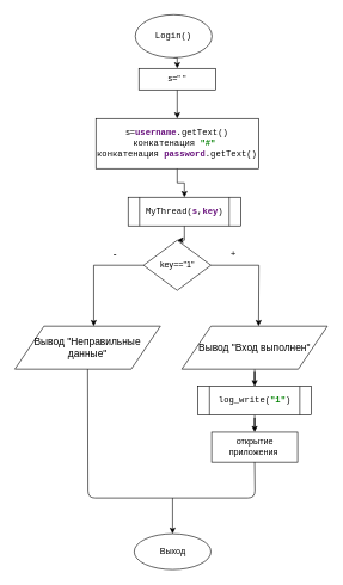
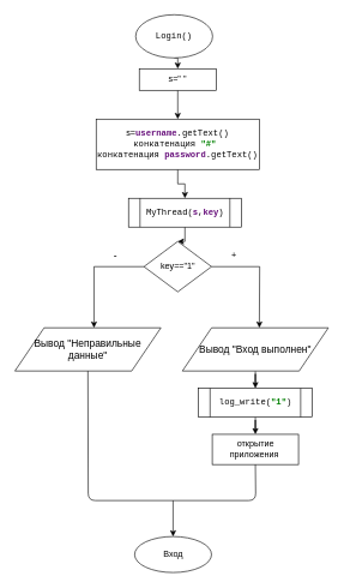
- <mxCell id="23" value="Выход" style="ellipse;whiteSpace=wrap;html=1;fontSize=12;" vertex="1" parent="1"><mxGeometry x="186.5" y="745" width="107" height="50" as="geometry" /></mxCell>
+ <mxCell id="23" value="Вход" style="ellipse;whiteSpace=wrap;html=1;fontSize=12;" vertex="1" parent="1"><mxGeometry x="186.5" y="745" width="107" height="50" as="geometry" /></mxCell>
